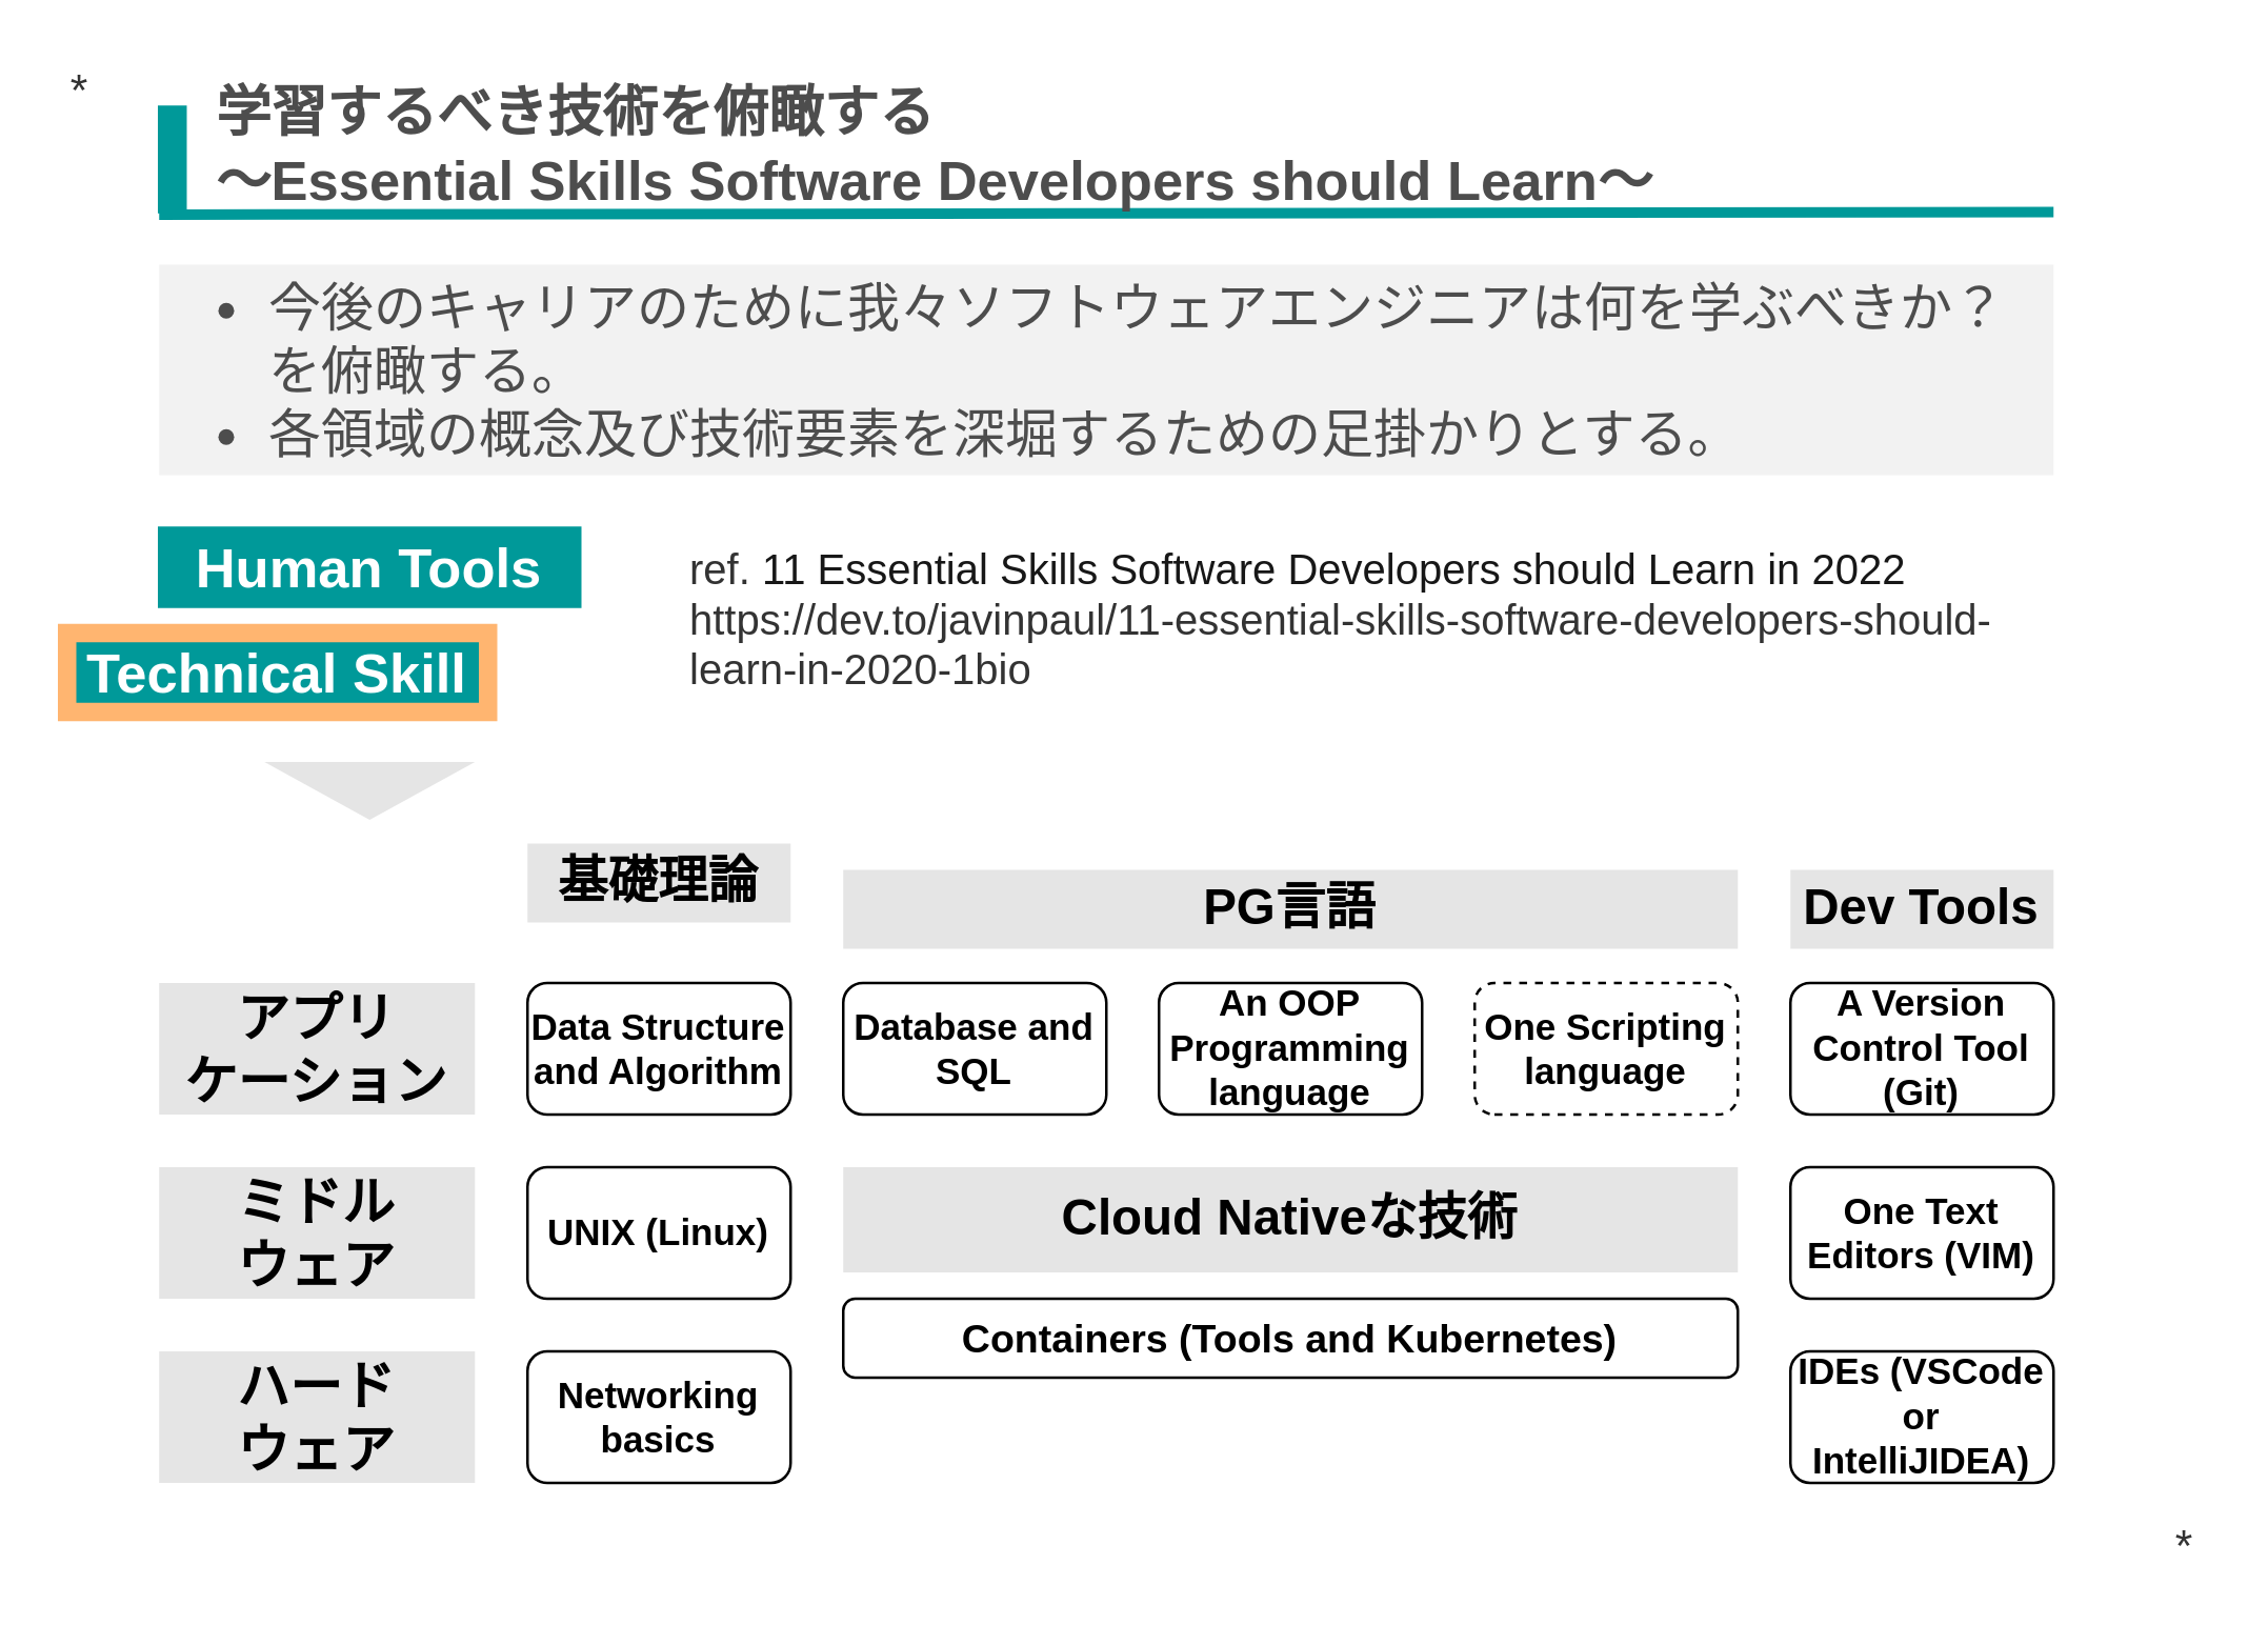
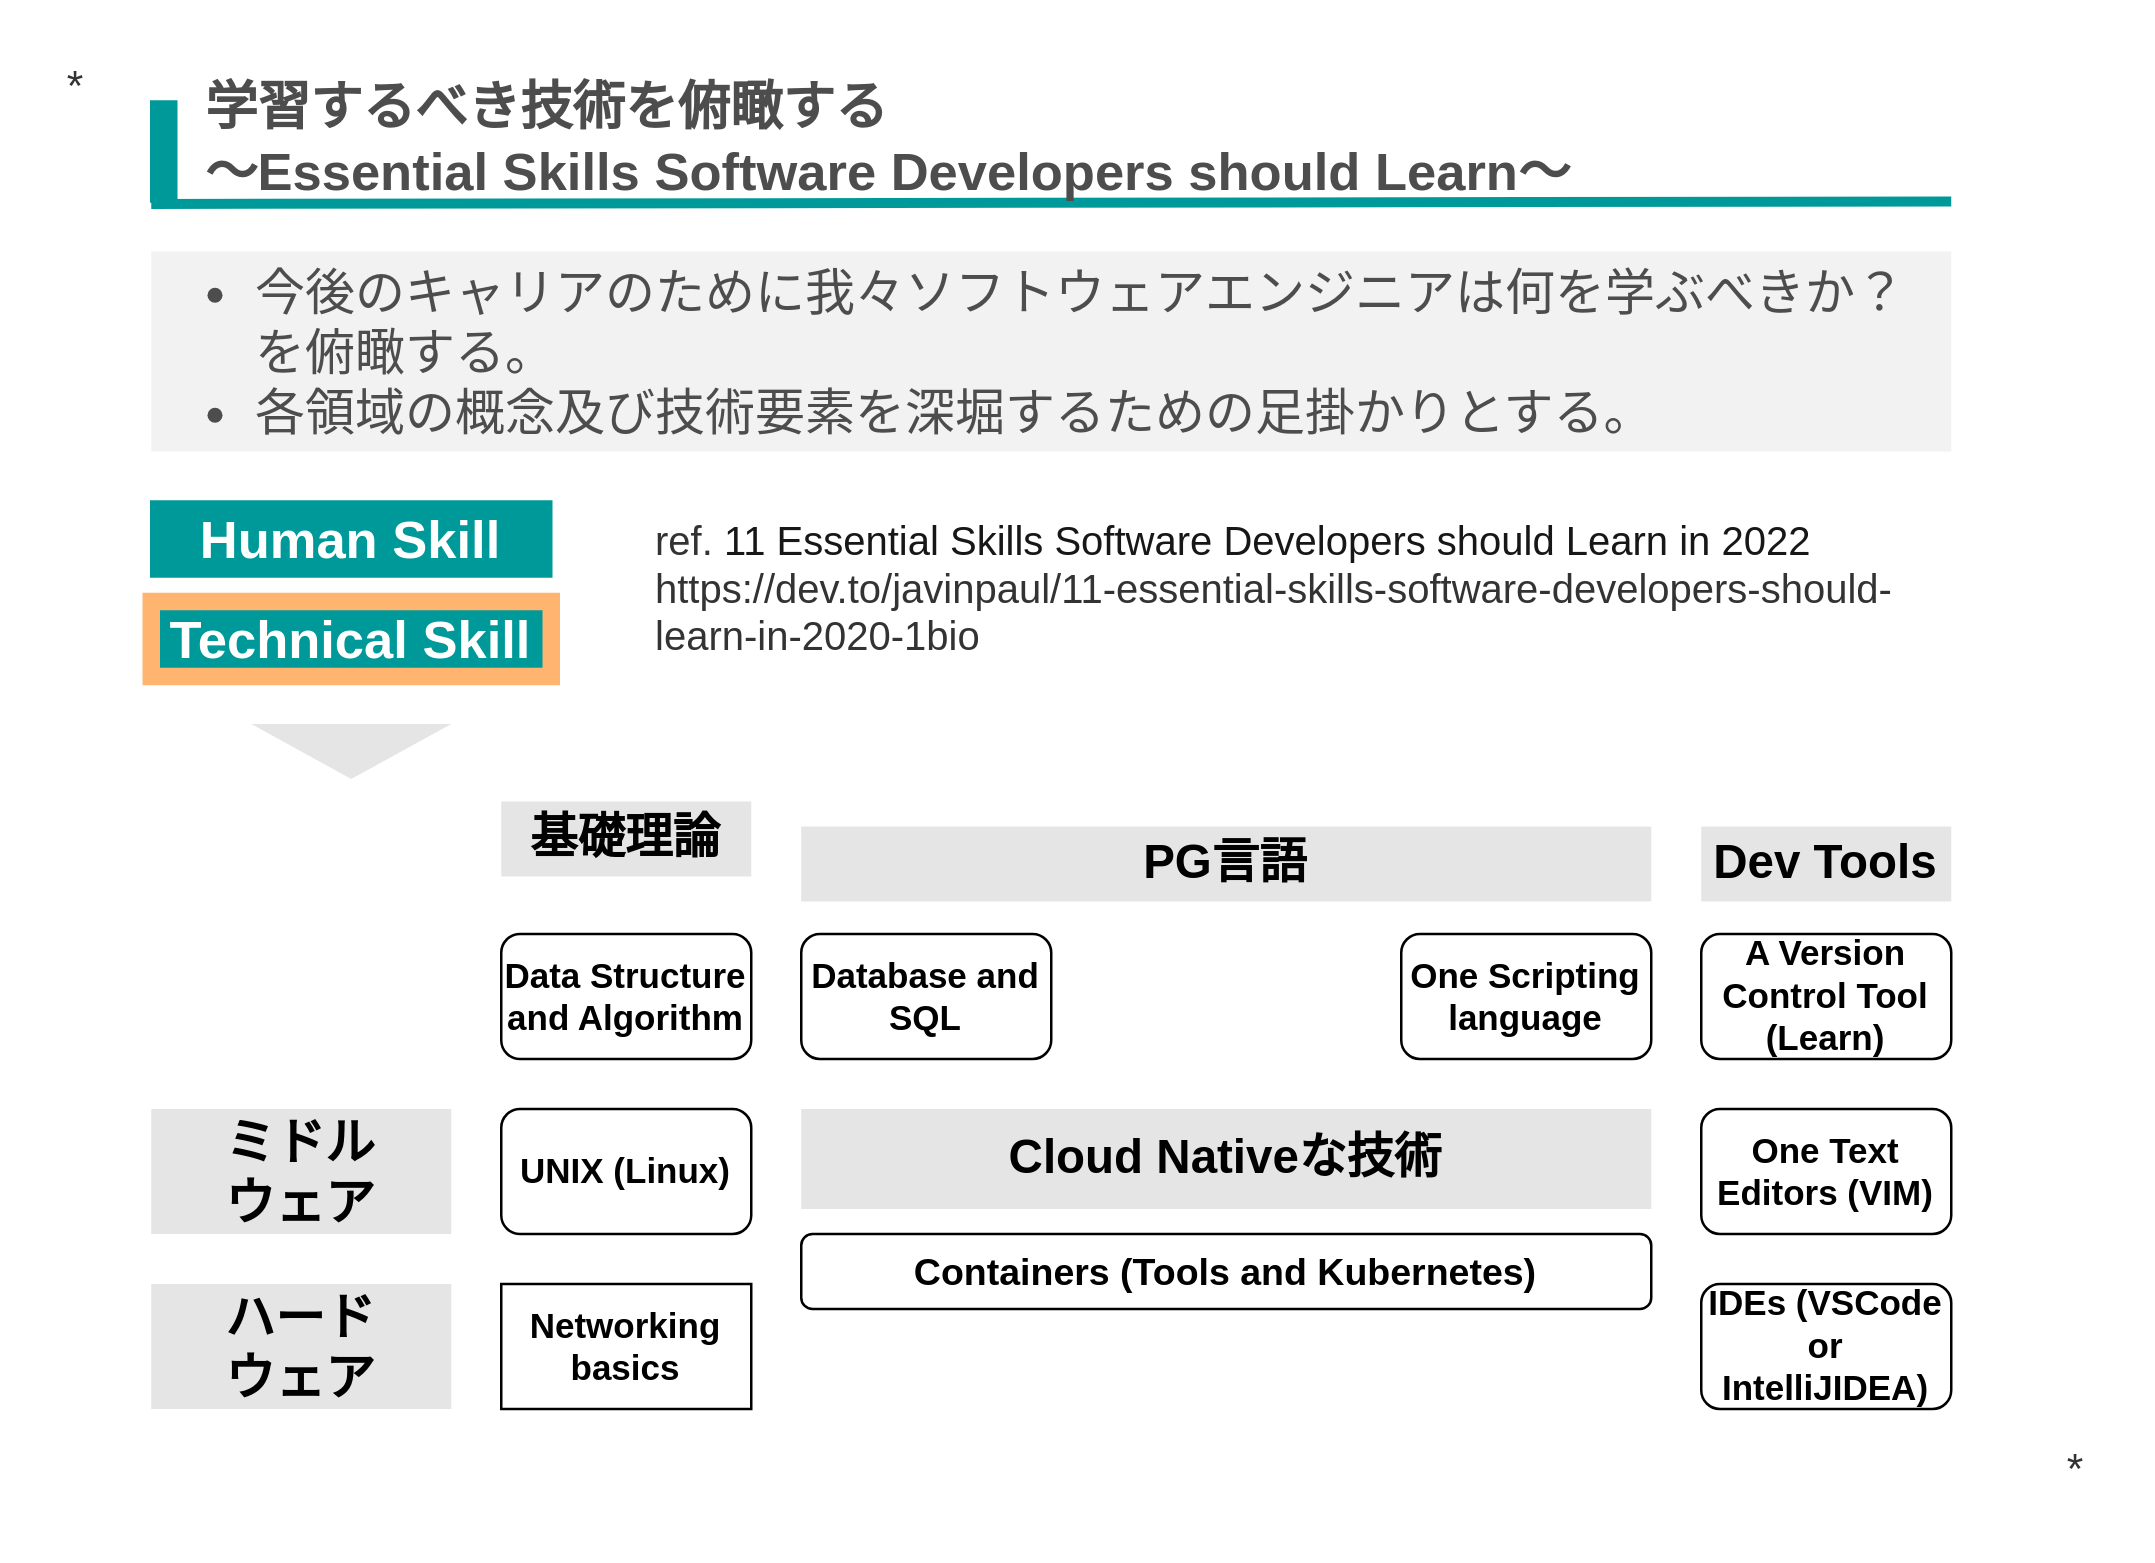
- <mxCell id="7" value="Human Tools" style="rounded=0;whiteSpace=wrap;html=1;fontSize=21;fontColor=#FFFFFF;strokeColor=#009999;strokeWidth=1;fillColor=#009999;fontStyle=1" parent="1" vertex="1"><mxGeometry x="60" y="200" width="160" height="30" as="geometry" /></mxCell>
+ <mxCell id="7" value="Human Skill" style="rounded=0;whiteSpace=wrap;html=1;fontSize=21;fontColor=#FFFFFF;strokeColor=#009999;strokeWidth=1;fillColor=#009999;fontStyle=1" parent="1" vertex="1"><mxGeometry x="60" y="200" width="160" height="30" as="geometry" /></mxCell>
- <mxCell id="5" value="Technical Skill" style="rounded=0;whiteSpace=wrap;html=1;fontSize=21;fontColor=#FFFFFF;strokeColor=#FFB570;strokeWidth=7;fillColor=#009999;fontStyle=1" parent="1" vertex="1"><mxGeometry x="25" y="240" width="160" height="30" as="geometry" /></mxCell>
+ <mxCell id="5" value="Technical Skill" style="rounded=0;whiteSpace=wrap;html=1;fontSize=21;fontColor=#FFFFFF;strokeColor=#FFB570;strokeWidth=7;fillColor=#009999;fontStyle=1" parent="1" vertex="1"><mxGeometry x="60" y="240" width="160" height="30" as="geometry" /></mxCell>
- <mxCell id="10" value="&lt;span style=&quot;color: rgb(0, 0, 0); font-size: 20px; font-weight: 700;&quot;&gt;アプリ&lt;br style=&quot;font-size: 20px;&quot;&gt;ケーション&lt;/span&gt;" style="rounded=0;whiteSpace=wrap;html=1;fontSize=20;fontColor=#333333;strokeColor=none;strokeWidth=1;fillColor=#CCCCCC;gradientColor=none;opacity=50;" parent="1" vertex="1"><mxGeometry x="60" y="373" width="120" height="50" as="geometry" /></mxCell>
- <mxCell id="19" value="&lt;div style=&quot;font-size: 14px;&quot;&gt;An OOP Programming language&lt;/div&gt;" style="whiteSpace=wrap;html=1;fillColor=rgb(255, 255, 255);strokeColor=rgb(0, 0, 0);fontColor=rgb(0, 0, 0);rounded=1;fontStyle=1;strokeWidth=1;flipH=0;flipV=1;fontSize=14;" parent="1" vertex="1"><mxGeometry x="440" y="373" width="100" height="50" as="geometry" /></mxCell>
- <mxCell id="20" value="&lt;div style=&quot;font-size: 14px;&quot;&gt;One Scripting language&lt;/div&gt;" style="whiteSpace=wrap;html=1;fillColor=rgb(255, 255, 255);strokeColor=rgb(0, 0, 0);fontColor=rgb(0, 0, 0);rounded=1;fontStyle=1;strokeWidth=1;flipH=0;flipV=1;fontSize=14;dashed=1;" parent="1" vertex="1"><mxGeometry x="560" y="373" width="100" height="50" as="geometry" /></mxCell>
+ <mxCell id="20" value="&lt;div style=&quot;font-size: 14px;&quot;&gt;One Scripting language&lt;/div&gt;" style="whiteSpace=wrap;html=1;fillColor=rgb(255, 255, 255);strokeColor=rgb(0, 0, 0);fontColor=rgb(0, 0, 0);rounded=1;fontStyle=1;strokeWidth=1;flipH=0;flipV=1;fontSize=14;" parent="1" vertex="1"><mxGeometry x="560" y="373" width="100" height="50" as="geometry" /></mxCell>
- <mxCell id="24" value="&lt;div style=&quot;font-size: 14px;&quot;&gt;A Version Control Tool (Git)&lt;/div&gt;" style="whiteSpace=wrap;html=1;fillColor=rgb(255, 255, 255);strokeColor=rgb(0, 0, 0);fontColor=rgb(0, 0, 0);rounded=1;fontStyle=1;strokeWidth=1;flipH=0;flipV=1;fontSize=14;" parent="1" vertex="1"><mxGeometry x="680" y="373" width="100" height="50" as="geometry" /></mxCell>
+ <mxCell id="24" value="&lt;div style=&quot;font-size: 14px;&quot;&gt;A Version Control Tool (Learn)&lt;/div&gt;" style="whiteSpace=wrap;html=1;fillColor=rgb(255, 255, 255);strokeColor=rgb(0, 0, 0);fontColor=rgb(0, 0, 0);rounded=1;fontStyle=1;strokeWidth=1;flipH=0;flipV=1;fontSize=14;" parent="1" vertex="1"><mxGeometry x="680" y="373" width="100" height="50" as="geometry" /></mxCell>
- <mxCell id="15" value="&lt;div style=&quot;font-size: 14px;&quot;&gt;Networking basics&lt;/div&gt;" style="whiteSpace=wrap;html=1;fillColor=rgb(255, 255, 255);strokeColor=rgb(0, 0, 0);fontColor=rgb(0, 0, 0);rounded=1;fontStyle=1;strokeWidth=1;flipH=0;flipV=1;fontSize=14;" parent="1" vertex="1"><mxGeometry x="200" y="513" width="100" height="50" as="geometry" /></mxCell>
+ <mxCell id="15" value="&lt;div style=&quot;font-size: 14px;&quot;&gt;Networking basics&lt;/div&gt;" style="whiteSpace=wrap;html=1;fillColor=rgb(255, 255, 255);strokeColor=rgb(0, 0, 0);fontColor=rgb(0, 0, 0);fontStyle=1;strokeWidth=1;flipH=0;flipV=1;fontSize=14;rounded=0;" parent="1" vertex="1"><mxGeometry x="200" y="513" width="100" height="50" as="geometry" /></mxCell>
